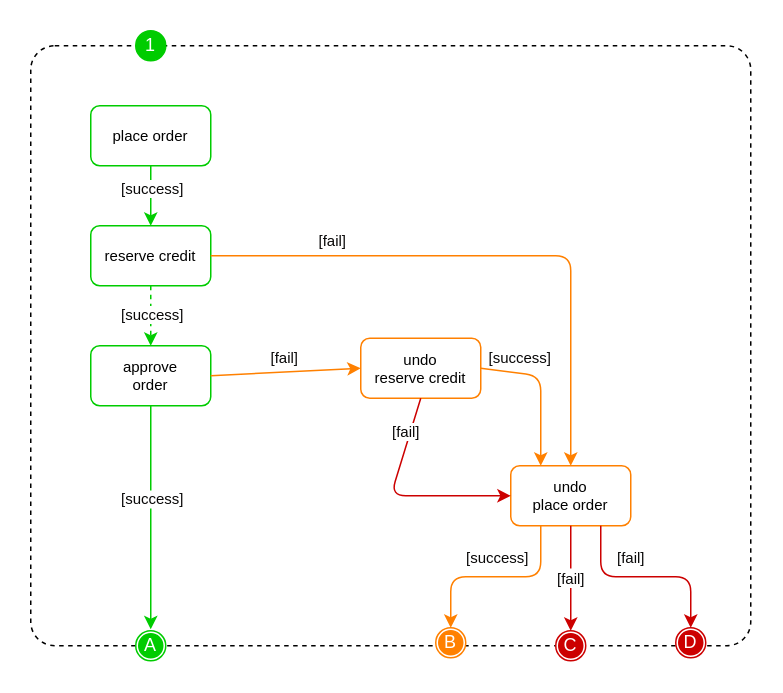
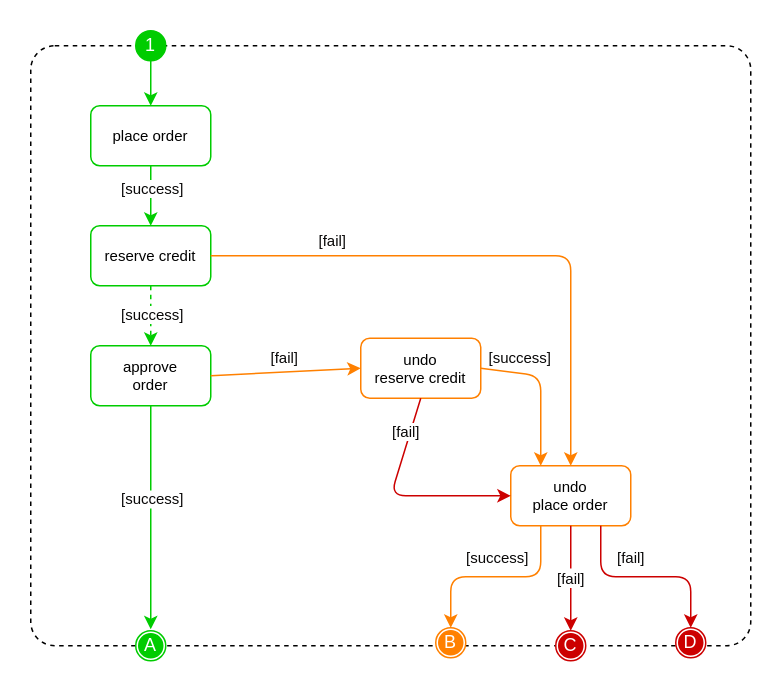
+ <mxCell id="4" value="" style="endArrow=classic;html=1;exitX=0.5;exitY=1;exitDx=0;exitDy=0;entryX=0.5;entryY=0;entryDx=0;entryDy=0;strokeColor=#00CC00;" parent="1" source="3" target="5" edge="1"><mxGeometry x="120" y="110" width="50" height="50" as="geometry"><mxPoint x="97" y="0" as="sourcePoint" /><mxPoint x="100" y="60" as="targetPoint" /></mxGeometry></mxCell>
